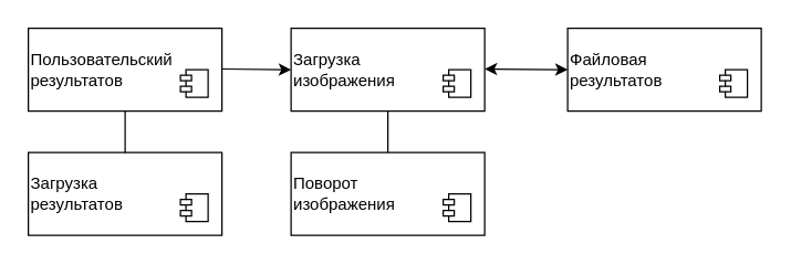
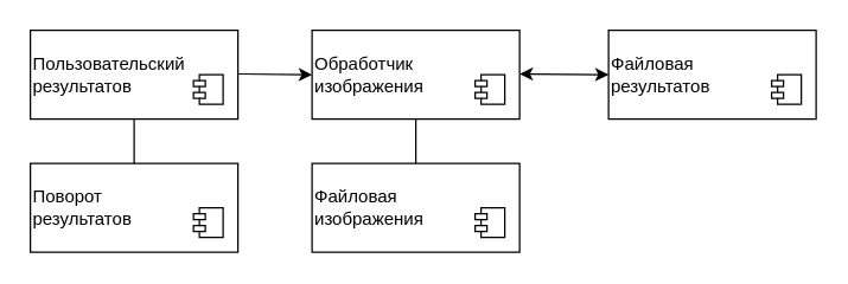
- <mxCell id="7" value="Загрузка&amp;nbsp;&lt;div&gt;изображения&lt;/div&gt;" style="html=1;dropTarget=0;whiteSpace=wrap;align=left;" vertex="1" parent="1"><mxGeometry x="210" y="20" width="140" height="60" as="geometry" /></mxCell>
+ <mxCell id="7" value="Обработчик&amp;nbsp;&lt;div&gt;изображения&lt;/div&gt;" style="html=1;dropTarget=0;whiteSpace=wrap;align=left;" vertex="1" parent="1"><mxGeometry x="210" y="20" width="140" height="60" as="geometry" /></mxCell>
- <mxCell id="4" value="Загрузка&amp;nbsp;&lt;div&gt;результатов&lt;/div&gt;" style="html=1;dropTarget=0;whiteSpace=wrap;align=left;" vertex="1" parent="1"><mxGeometry x="20" y="110" width="140" height="60" as="geometry" /></mxCell>
+ <mxCell id="4" value="Поворот&amp;nbsp;&lt;div&gt;результатов&lt;/div&gt;" style="html=1;dropTarget=0;whiteSpace=wrap;align=left;" vertex="1" parent="1"><mxGeometry x="20" y="110" width="140" height="60" as="geometry" /></mxCell>
- <mxCell id="11" value="Поворот&lt;div&gt;изображения&lt;/div&gt;" style="html=1;dropTarget=0;whiteSpace=wrap;align=left;" vertex="1" parent="1"><mxGeometry x="210" y="110" width="140" height="60" as="geometry" /></mxCell>
+ <mxCell id="11" value="Файловая&lt;div&gt;изображения&lt;/div&gt;" style="html=1;dropTarget=0;whiteSpace=wrap;align=left;" vertex="1" parent="1"><mxGeometry x="210" y="110" width="140" height="60" as="geometry" /></mxCell>
